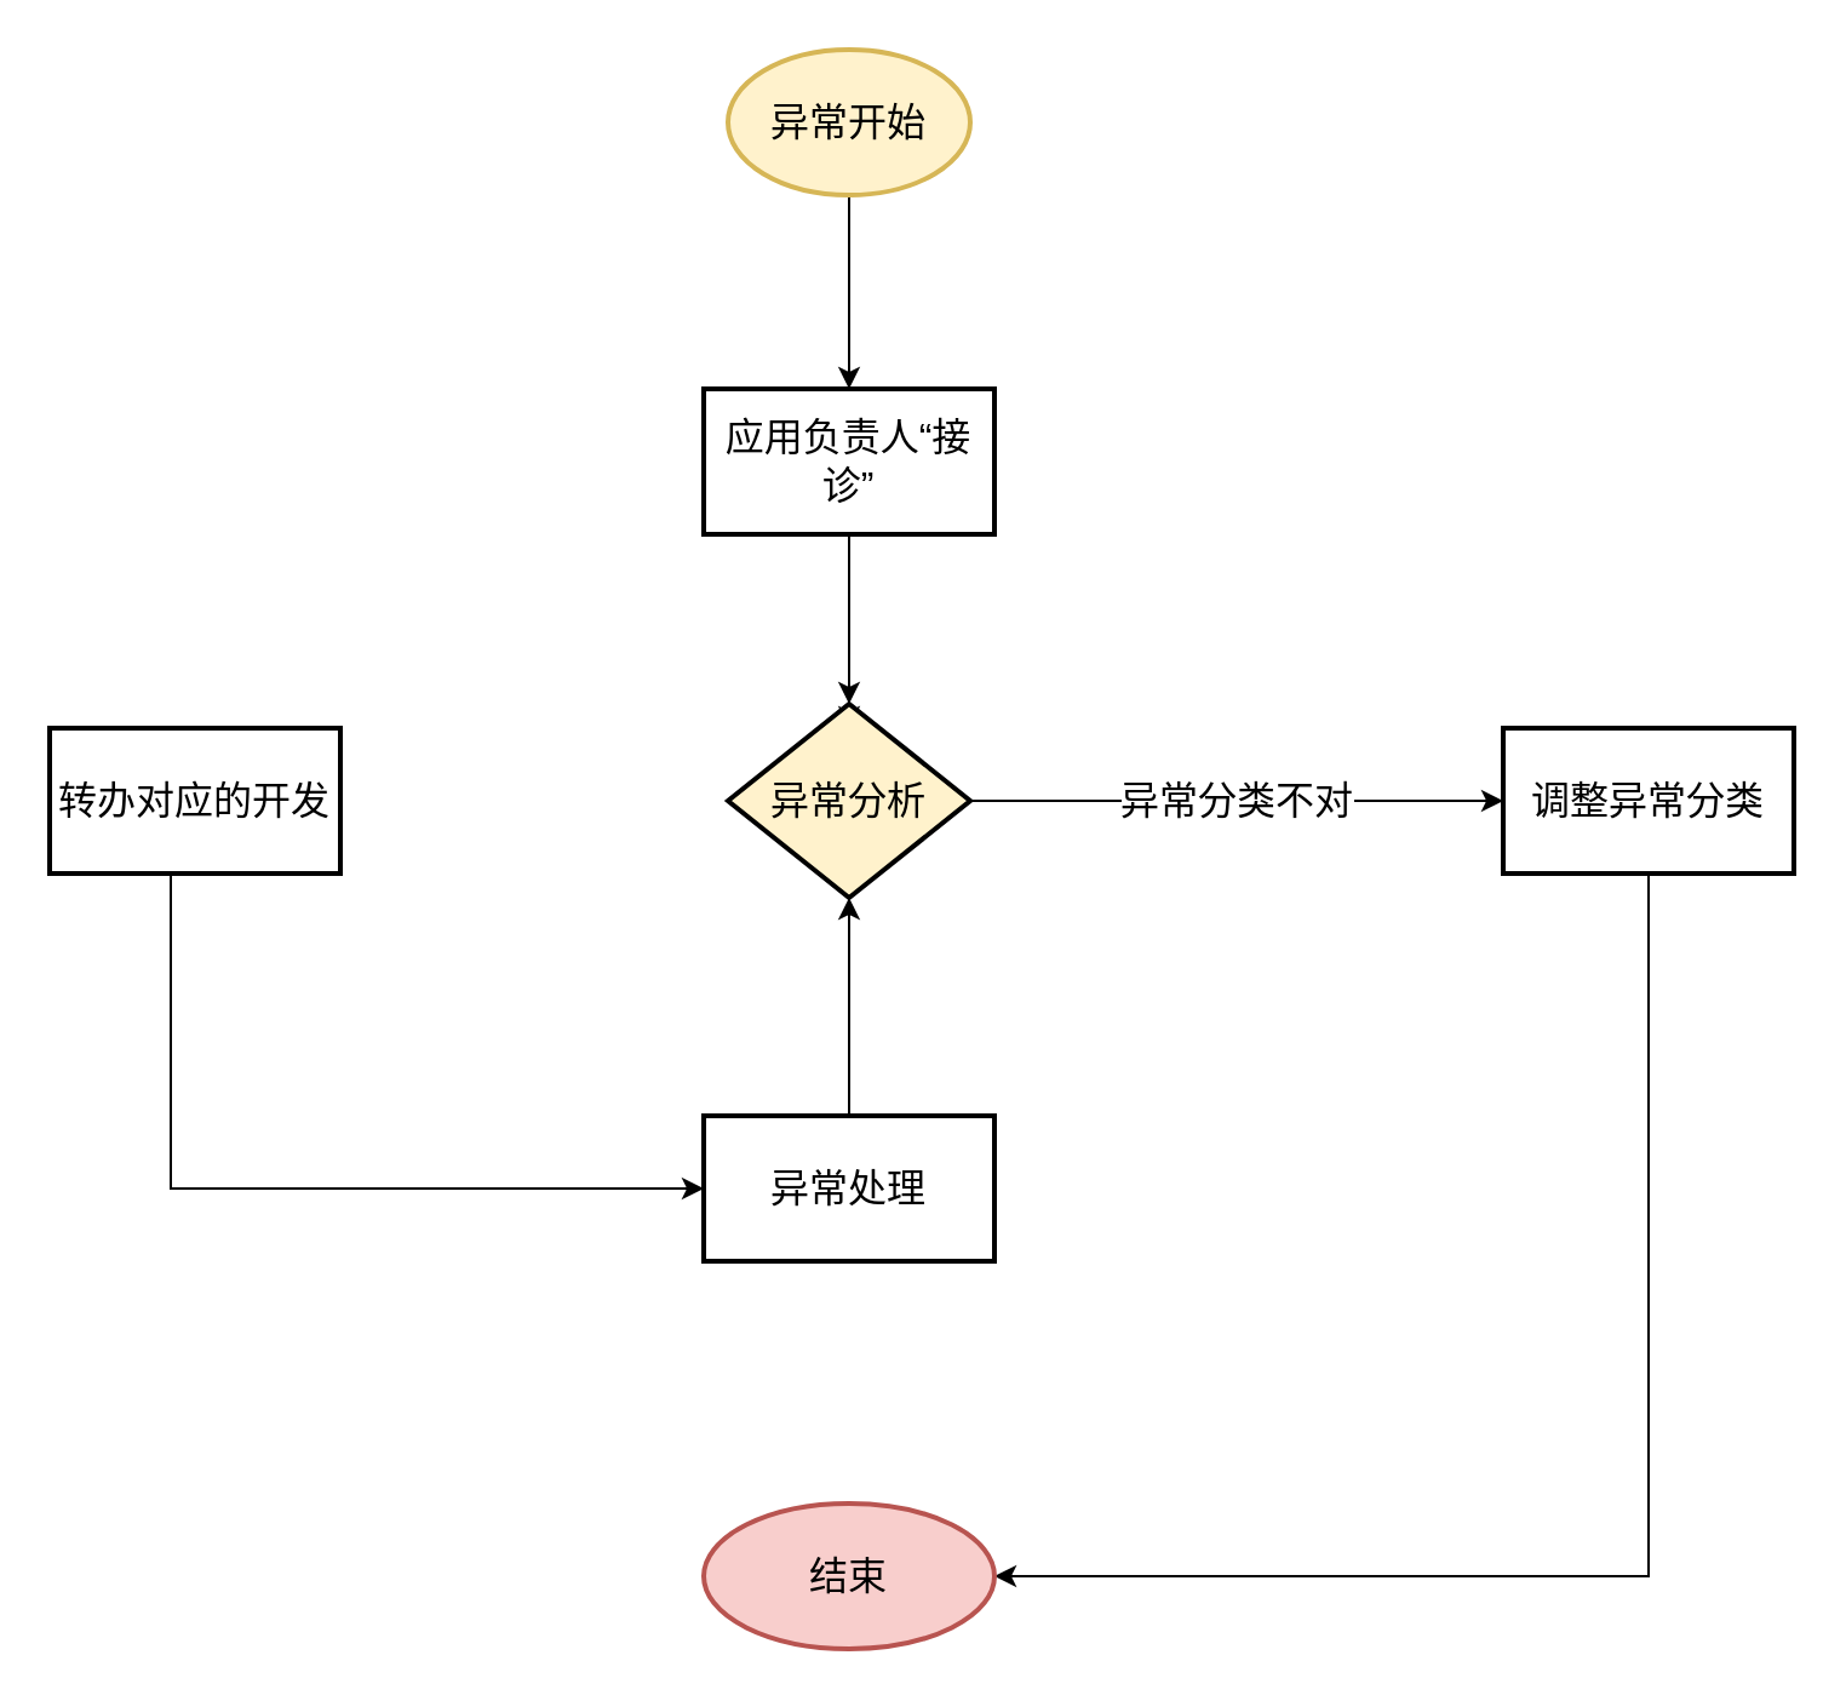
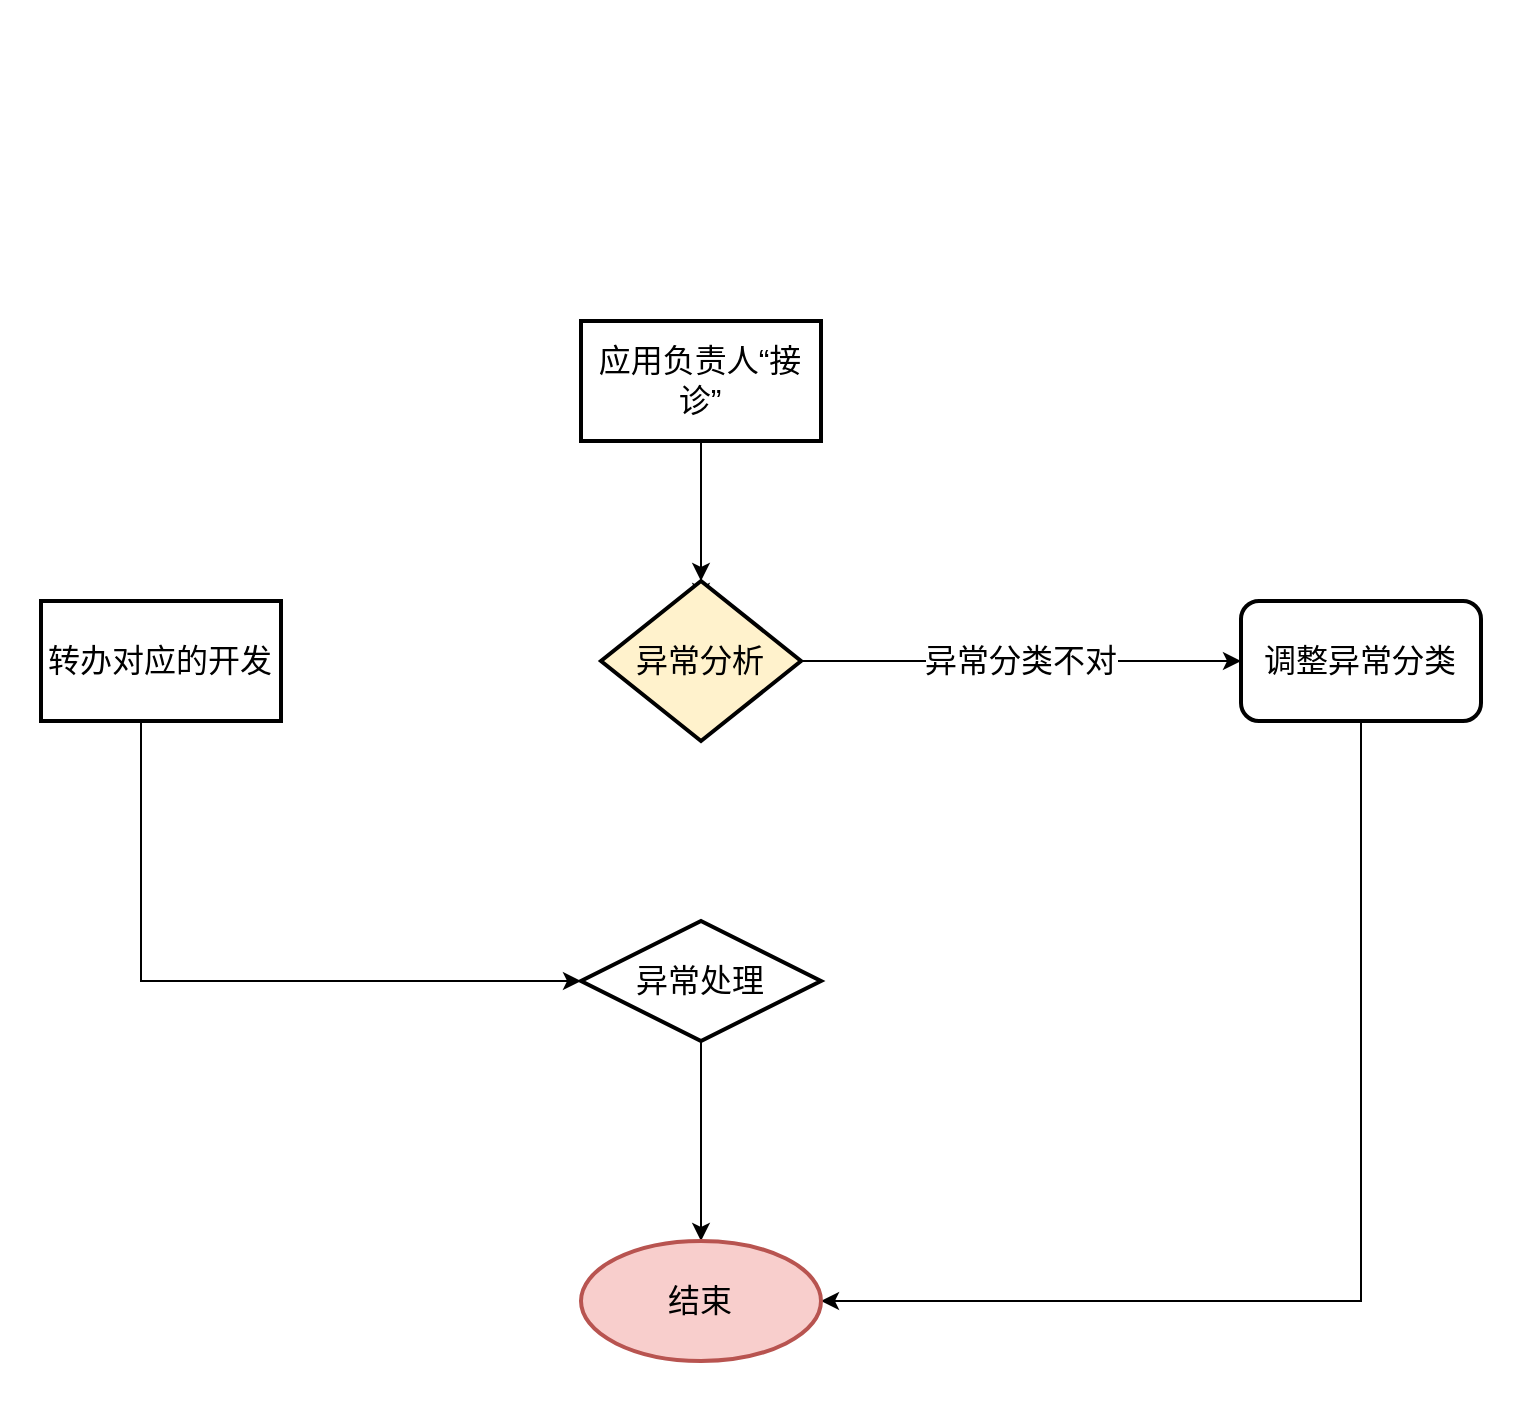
- <mxCell id="3" value="异常开始" style="strokeWidth=2;html=1;shape=mxgraph.flowchart.start_1;whiteSpace=wrap;fontSize=16;fillColor=#fff2cc;strokeColor=#d6b656;" vertex="1" parent="1"><mxGeometry x="300" y="20" width="100" height="60" as="geometry" /></mxCell>
- <mxCell id="2" value="" style="edgeStyle=orthogonalEdgeStyle;rounded=0;orthogonalLoop=1;jettySize=auto;html=1;fontSize=16;" edge="1" parent="1" source="3" target="6"><mxGeometry relative="1" as="geometry" /></mxCell>
- <mxCell id="12" value="调整异常分类" style="whiteSpace=wrap;html=1;fontSize=16;strokeWidth=2;" vertex="1" parent="1"><mxGeometry x="620" y="300" width="120" height="60" as="geometry" /></mxCell>
+ <mxCell id="12" value="调整异常分类" style="whiteSpace=wrap;html=1;fontSize=16;strokeWidth=2;rounded=1;" vertex="1" parent="1"><mxGeometry x="620" y="300" width="120" height="60" as="geometry" /></mxCell>
- <mxCell id="9" value="" style="edgeStyle=orthogonalEdgeStyle;rounded=0;orthogonalLoop=1;jettySize=auto;html=1;fontSize=16;" edge="1" parent="1" source="10" target="8"><mxGeometry relative="1" as="geometry" /></mxCell>
+ <mxCell id="9" value="" style="edgeStyle=orthogonalEdgeStyle;rounded=0;orthogonalLoop=1;jettySize=auto;html=1;fontSize=16;" edge="1" parent="1" source="10" target="15"><mxGeometry relative="1" as="geometry" /></mxCell>
- <mxCell id="10" value="异常处理" style="whiteSpace=wrap;html=1;strokeWidth=2;fontSize=16;" vertex="1" parent="1"><mxGeometry x="290" y="460" width="120" height="60" as="geometry" /></mxCell>
+ <mxCell id="10" value="异常处理" style="rhombus;whiteSpace=wrap;html=1;strokeWidth=2;fontSize=16;" vertex="1" parent="1"><mxGeometry x="290" y="460" width="120" height="60" as="geometry" /></mxCell>
